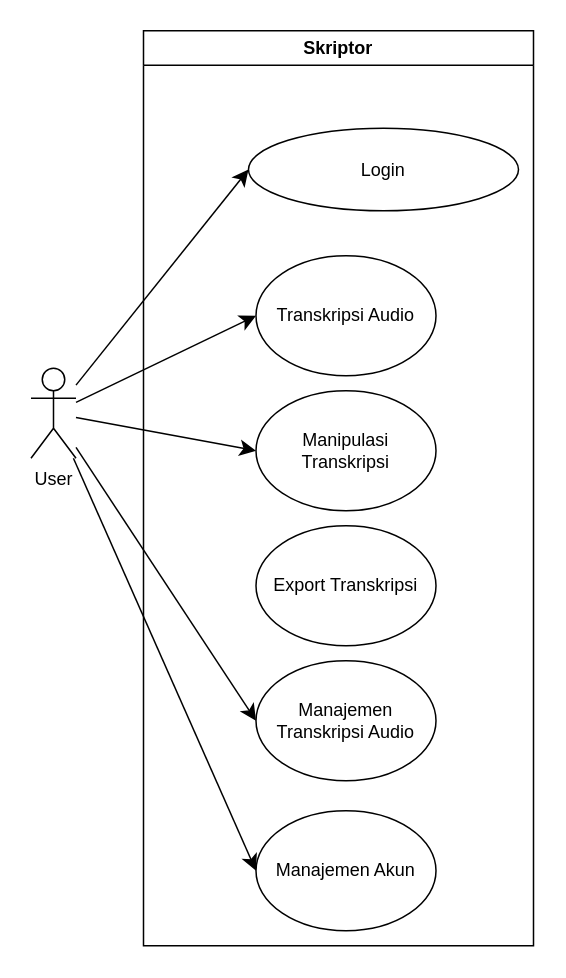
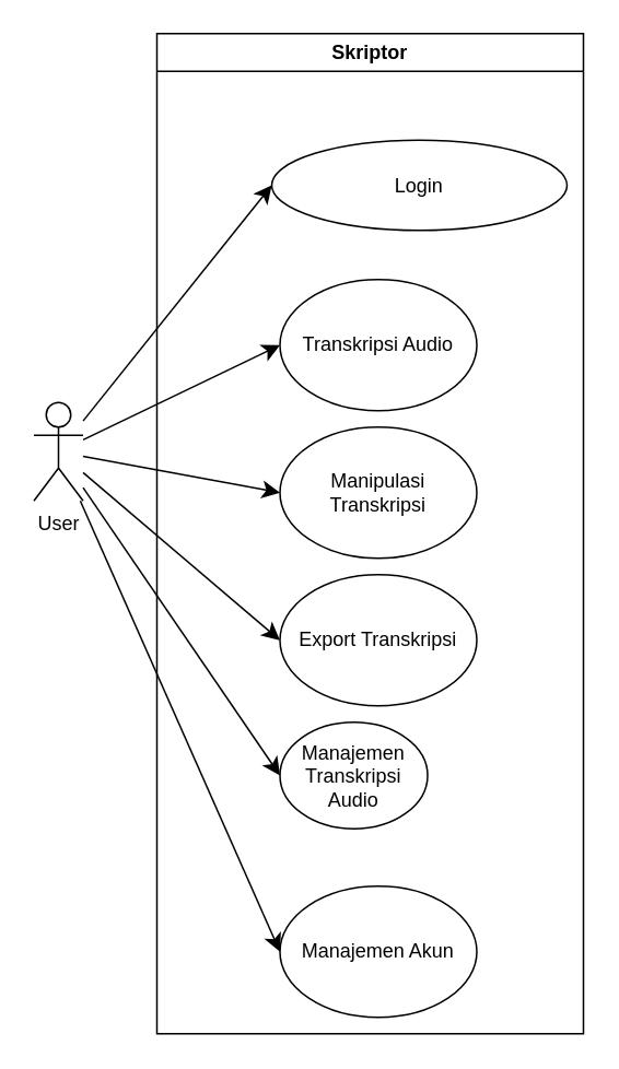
+ <mxCell id="12" style="edgeStyle=none;curved=1;rounded=0;orthogonalLoop=1;jettySize=auto;html=1;entryX=0;entryY=0.5;entryDx=0;entryDy=0;fontSize=12;startSize=8;endSize=8;" edge="1" parent="1" source="15" target="6"><mxGeometry relative="1" as="geometry" /></mxCell>
- <mxCell id="7" value="Manajemen Transkripsi Audio" style="ellipse;whiteSpace=wrap;html=1;" parent="2" vertex="1"><mxGeometry x="75" y="420" width="120" height="80" as="geometry" /></mxCell>
+ <mxCell id="7" value="Manajemen Transkripsi Audio" style="ellipse;whiteSpace=wrap;html=1;" parent="2" vertex="1"><mxGeometry x="75" y="420" width="90" height="65" as="geometry" /></mxCell>
